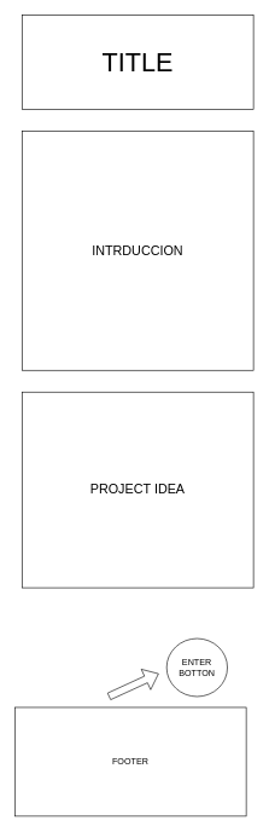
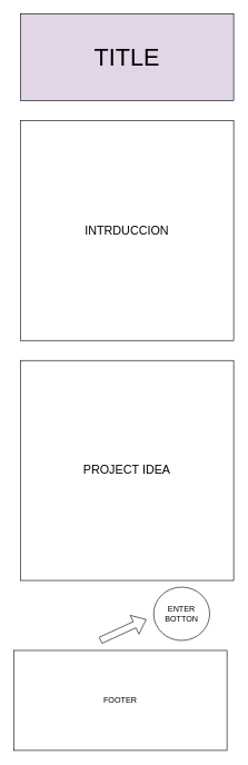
- <mxCell id="2" value="&lt;font style=&quot;font-size: 36px;&quot;&gt;TITLE&lt;/font&gt;" style="rounded=0;whiteSpace=wrap;html=1;" vertex="1" parent="1"><mxGeometry x="30" y="20" width="320" height="130" as="geometry" /></mxCell>
+ <mxCell id="2" value="&lt;font style=&quot;font-size: 36px;&quot;&gt;TITLE&lt;/font&gt;" style="rounded=0;whiteSpace=wrap;html=1;fillColor=#e1d5e7;" vertex="1" parent="1"><mxGeometry x="30" y="20" width="320" height="130" as="geometry" /></mxCell>
- <mxCell id="3" value="&lt;font style=&quot;font-size: 18px;&quot;&gt;PROJECT IDEA&lt;/font&gt;" style="rounded=0;whiteSpace=wrap;html=1;" vertex="1" parent="1"><mxGeometry x="30" y="540" width="320" height="270" as="geometry" /></mxCell>
+ <mxCell id="3" value="&lt;font style=&quot;font-size: 18px;&quot;&gt;PROJECT IDEA&lt;/font&gt;" style="rounded=0;whiteSpace=wrap;html=1;" vertex="1" parent="1"><mxGeometry x="30" y="540" width="320" height="330" as="geometry" /></mxCell>
